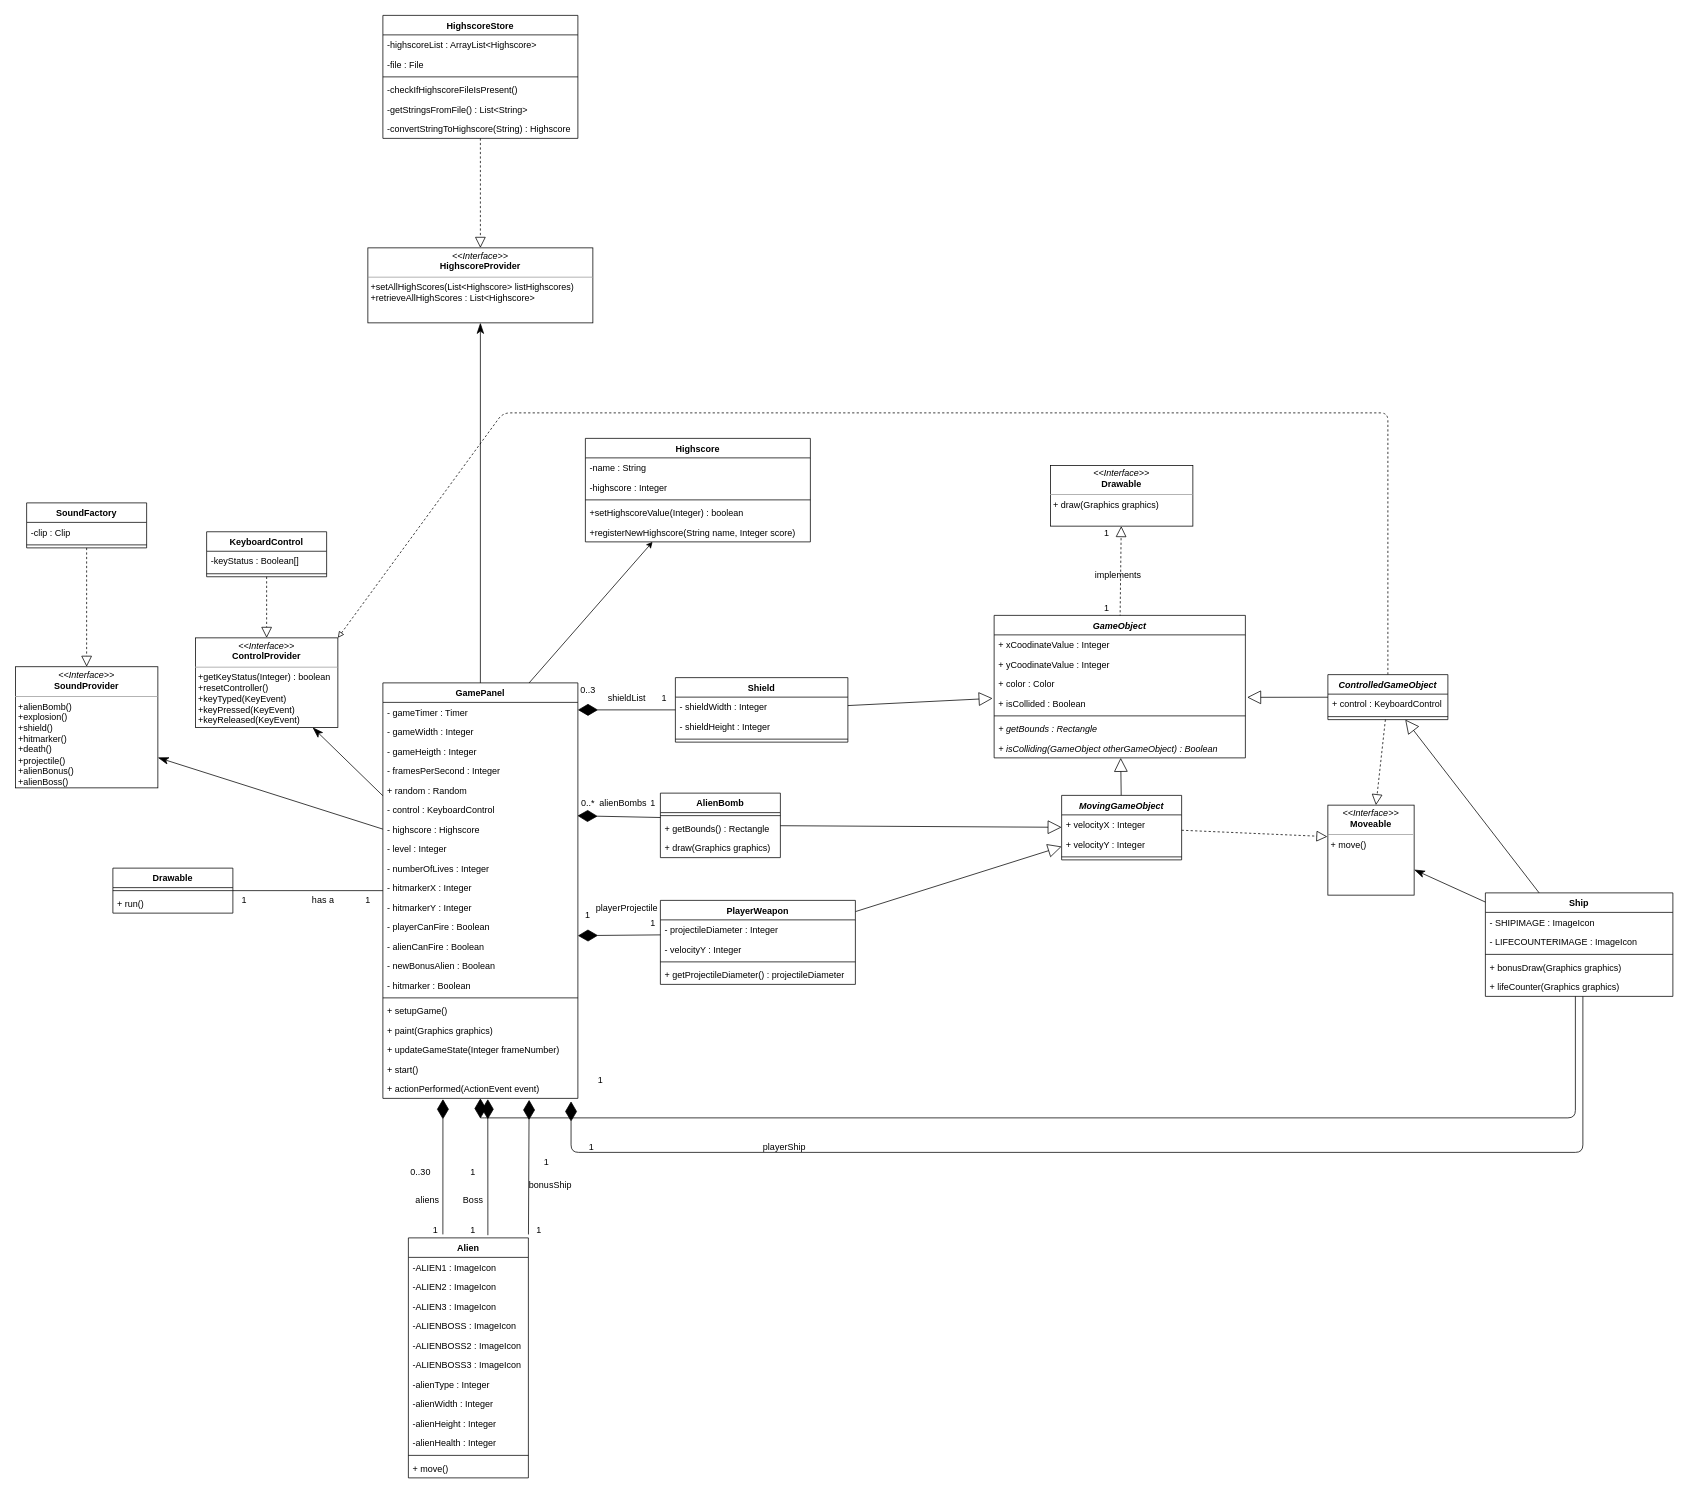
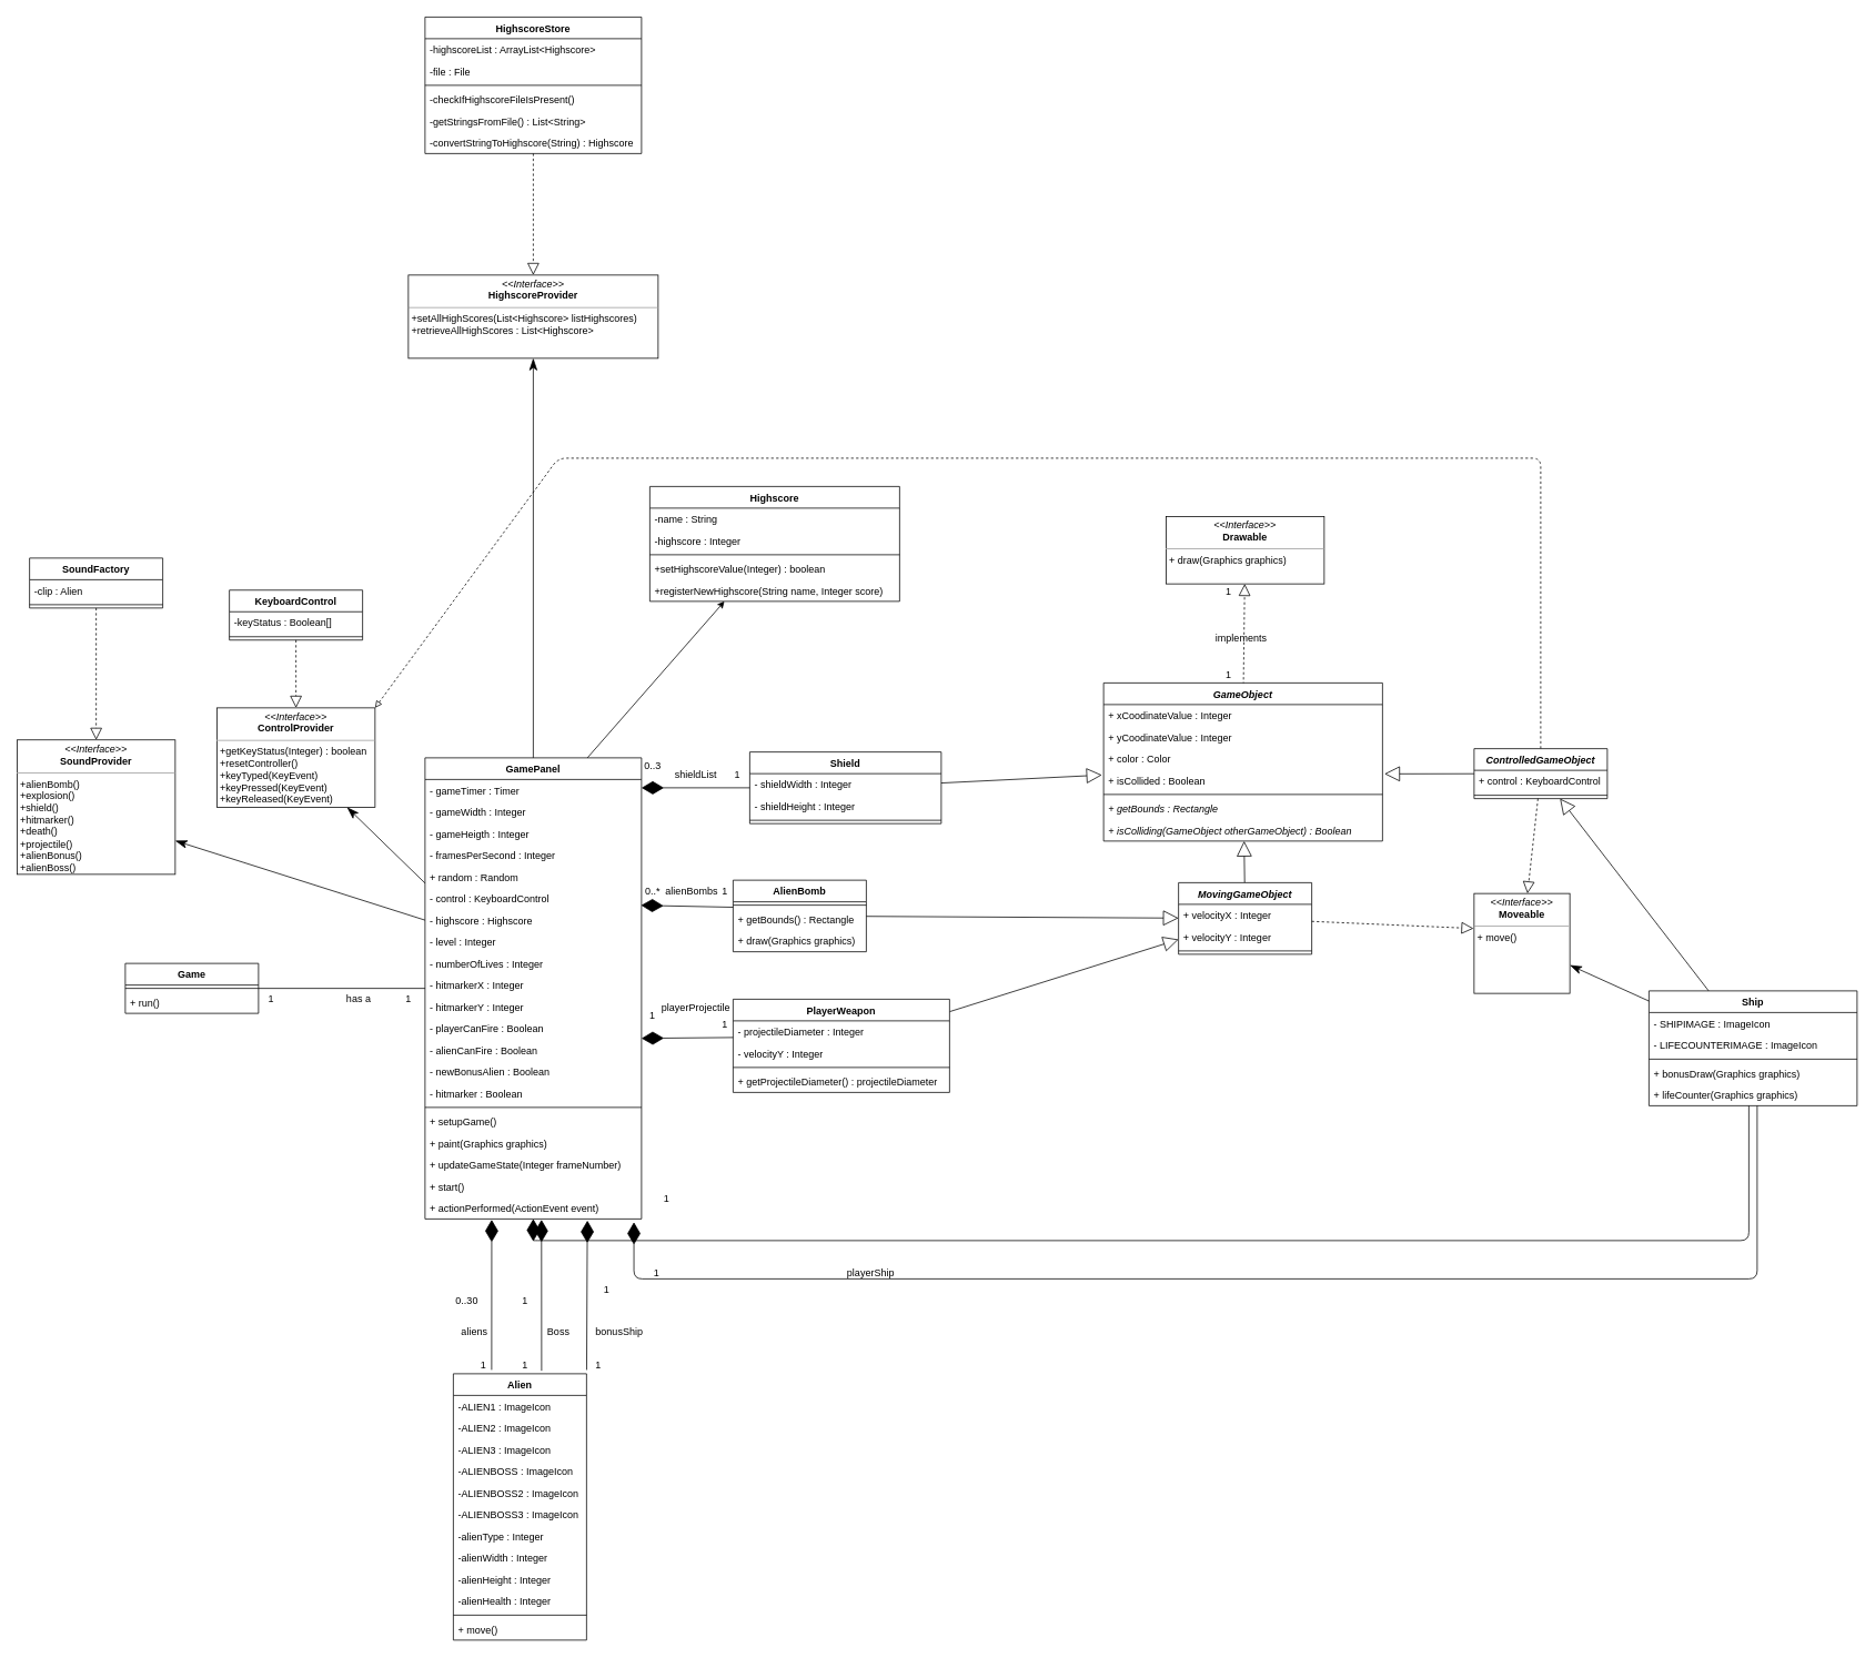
- <mxCell id="54" value="-clip : Clip" style="text;strokeColor=none;fillColor=none;align=left;verticalAlign=top;spacingLeft=4;spacingRight=4;overflow=hidden;rotatable=0;points=[[0,0.5],[1,0.5]];portConstraint=eastwest;" parent="53" vertex="1"><mxGeometry y="26" width="160" height="26" as="geometry" /></mxCell>
+ <mxCell id="54" value="-clip : Alien" style="text;strokeColor=none;fillColor=none;align=left;verticalAlign=top;spacingLeft=4;spacingRight=4;overflow=hidden;rotatable=0;points=[[0,0.5],[1,0.5]];portConstraint=eastwest;" parent="53" vertex="1"><mxGeometry y="26" width="160" height="26" as="geometry" /></mxCell>
- <mxCell id="78" value="Drawable" style="swimlane;fontStyle=1;align=center;verticalAlign=top;childLayout=stackLayout;horizontal=1;startSize=26;horizontalStack=0;resizeParent=1;resizeParentMax=0;resizeLast=0;collapsible=1;marginBottom=0;" parent="1" vertex="1"><mxGeometry x="150" y="1157" width="160" height="60" as="geometry" /></mxCell>
+ <mxCell id="78" value="Game" style="swimlane;fontStyle=1;align=center;verticalAlign=top;childLayout=stackLayout;horizontal=1;startSize=26;horizontalStack=0;resizeParent=1;resizeParentMax=0;resizeLast=0;collapsible=1;marginBottom=0;" parent="1" vertex="1"><mxGeometry x="150" y="1157" width="160" height="60" as="geometry" /></mxCell>
- <mxCell id="140" value="bonusShip" style="text;html=1;align=center;verticalAlign=middle;resizable=0;points=[];autosize=1;" parent="1" vertex="1"><mxGeometry x="698" y="1570" width="70" height="20" as="geometry" /></mxCell>
+ <mxCell id="140" value="bonusShip" style="text;html=1;align=center;verticalAlign=middle;resizable=0;points=[];autosize=1;" parent="1" vertex="1"><mxGeometry x="708" y="1590" width="70" height="20" as="geometry" /></mxCell>
- <mxCell id="139" value="Boss" style="text;html=1;align=center;verticalAlign=middle;resizable=0;points=[];autosize=1;" parent="1" vertex="1"><mxGeometry x="610" y="1590" width="40" height="20" as="geometry" /></mxCell>
+ <mxCell id="139" value="Boss" style="text;html=1;align=center;verticalAlign=middle;resizable=0;points=[];autosize=1;" parent="1" vertex="1"><mxGeometry x="650" y="1590" width="40" height="20" as="geometry" /></mxCell>
